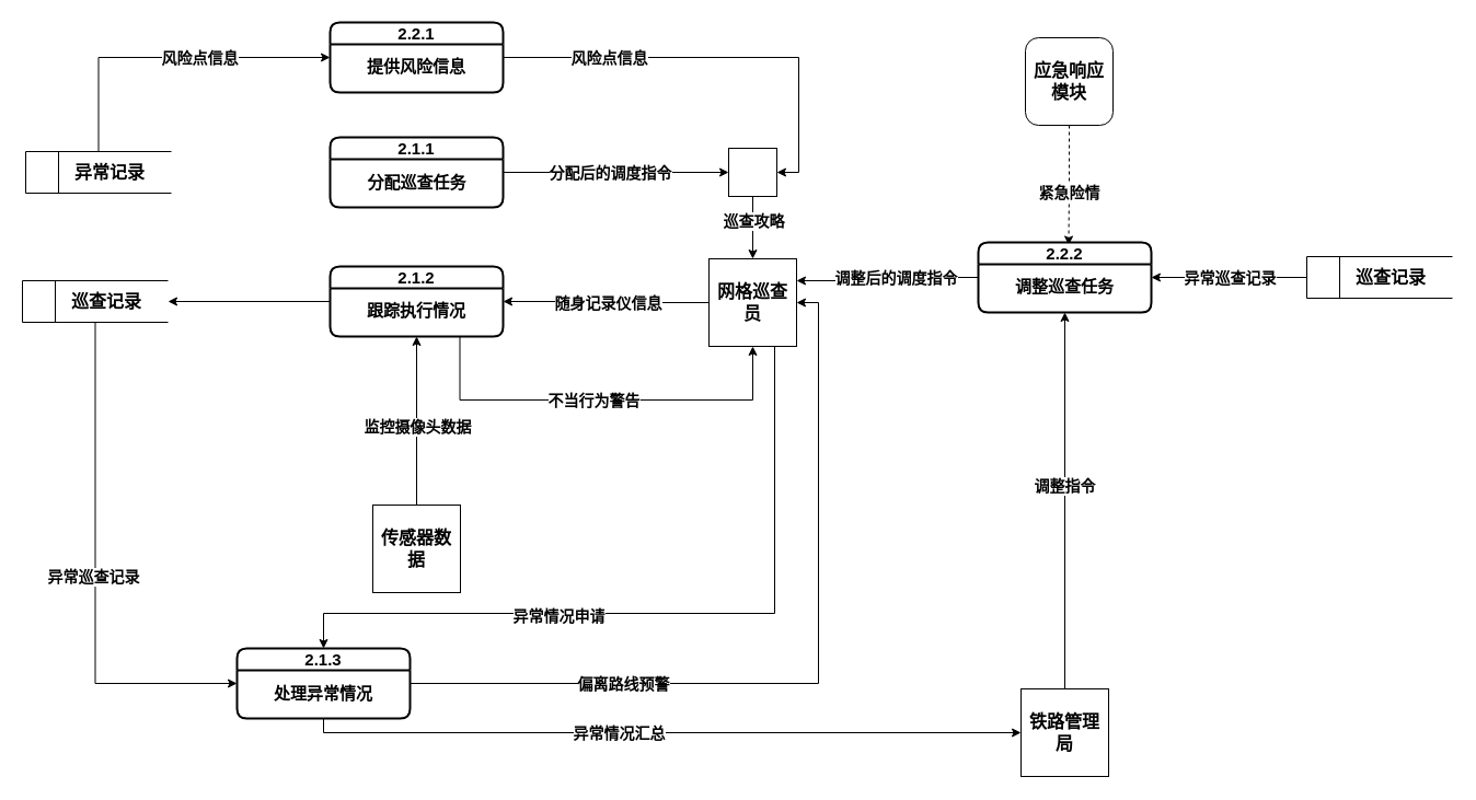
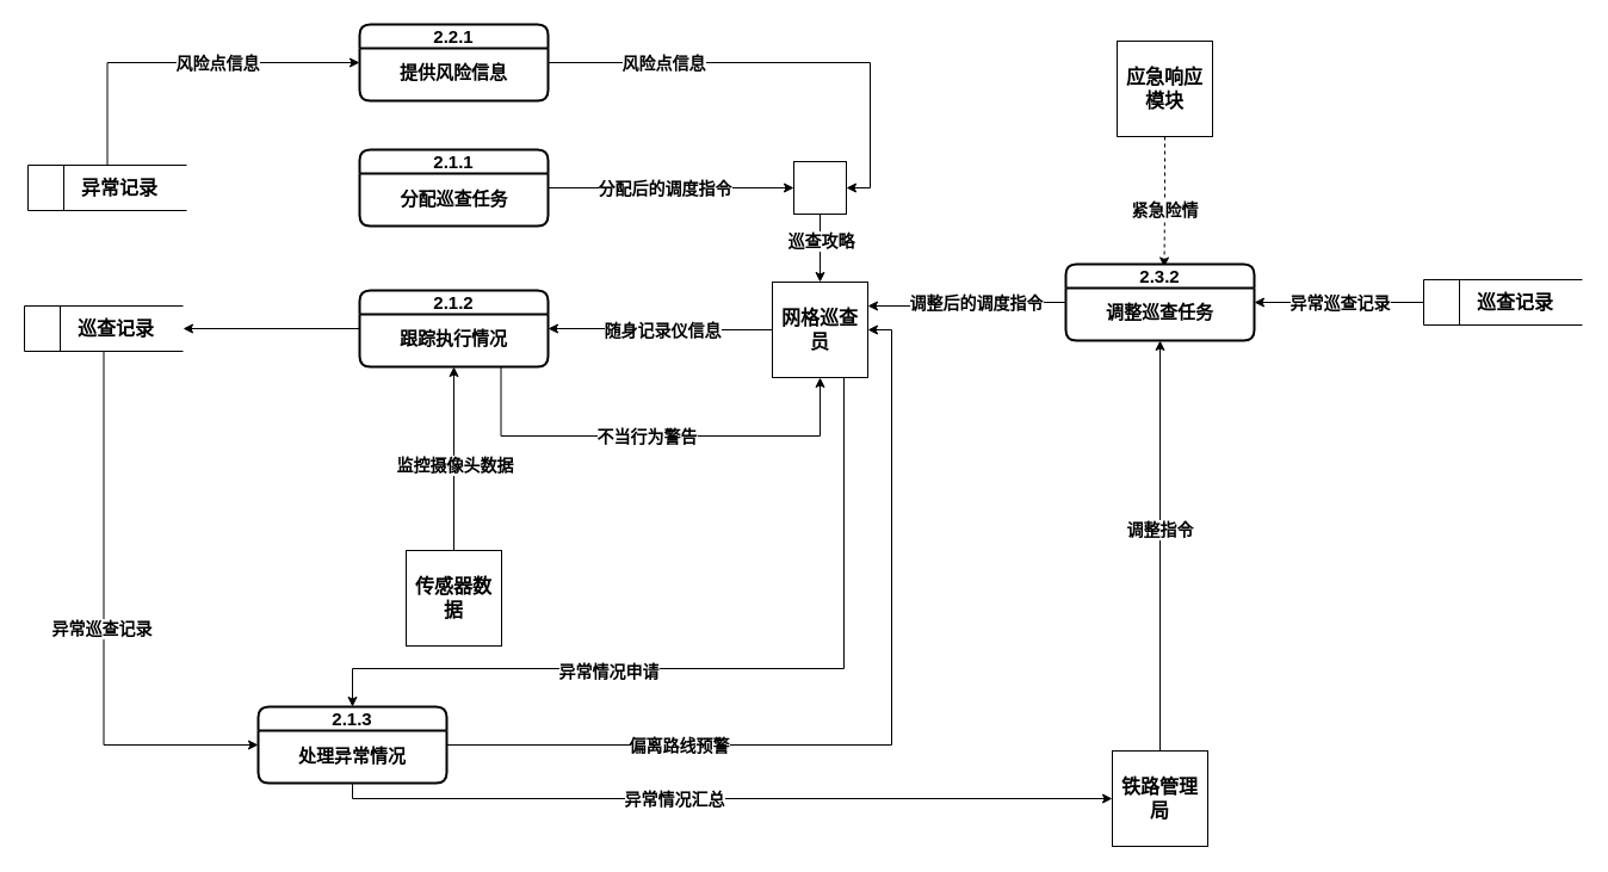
- <mxCell id="26" value="&lt;b&gt;应急响应模块&lt;/b&gt;" style="whiteSpace=wrap;html=1;fontSize=16;rounded=1;" vertex="1" parent="1"><mxGeometry x="936" y="34" width="80" height="80" as="geometry" /></mxCell>
+ <mxCell id="26" value="&lt;b&gt;应急响应模块&lt;/b&gt;" style="rounded=0;whiteSpace=wrap;html=1;fontSize=16;" vertex="1" parent="1"><mxGeometry x="936" y="34" width="80" height="80" as="geometry" /></mxCell>
- <mxCell id="24" value="2.2.2" style="swimlane;html=1;startSize=20;fontStyle=1;collapsible=0;horizontal=1;swimlaneLine=1;strokeWidth=2;swimlaneFillColor=#ffffff;whiteSpace=wrap;rounded=1;fontSize=15;" vertex="1" parent="1"><mxGeometry x="893" y="221" width="158" height="64" as="geometry" /></mxCell>
+ <mxCell id="24" value="2.3.2" style="swimlane;html=1;startSize=20;fontStyle=1;collapsible=0;horizontal=1;swimlaneLine=1;strokeWidth=2;swimlaneFillColor=#ffffff;whiteSpace=wrap;rounded=1;fontSize=15;" vertex="1" parent="1"><mxGeometry x="893" y="221" width="158" height="64" as="geometry" /></mxCell>
